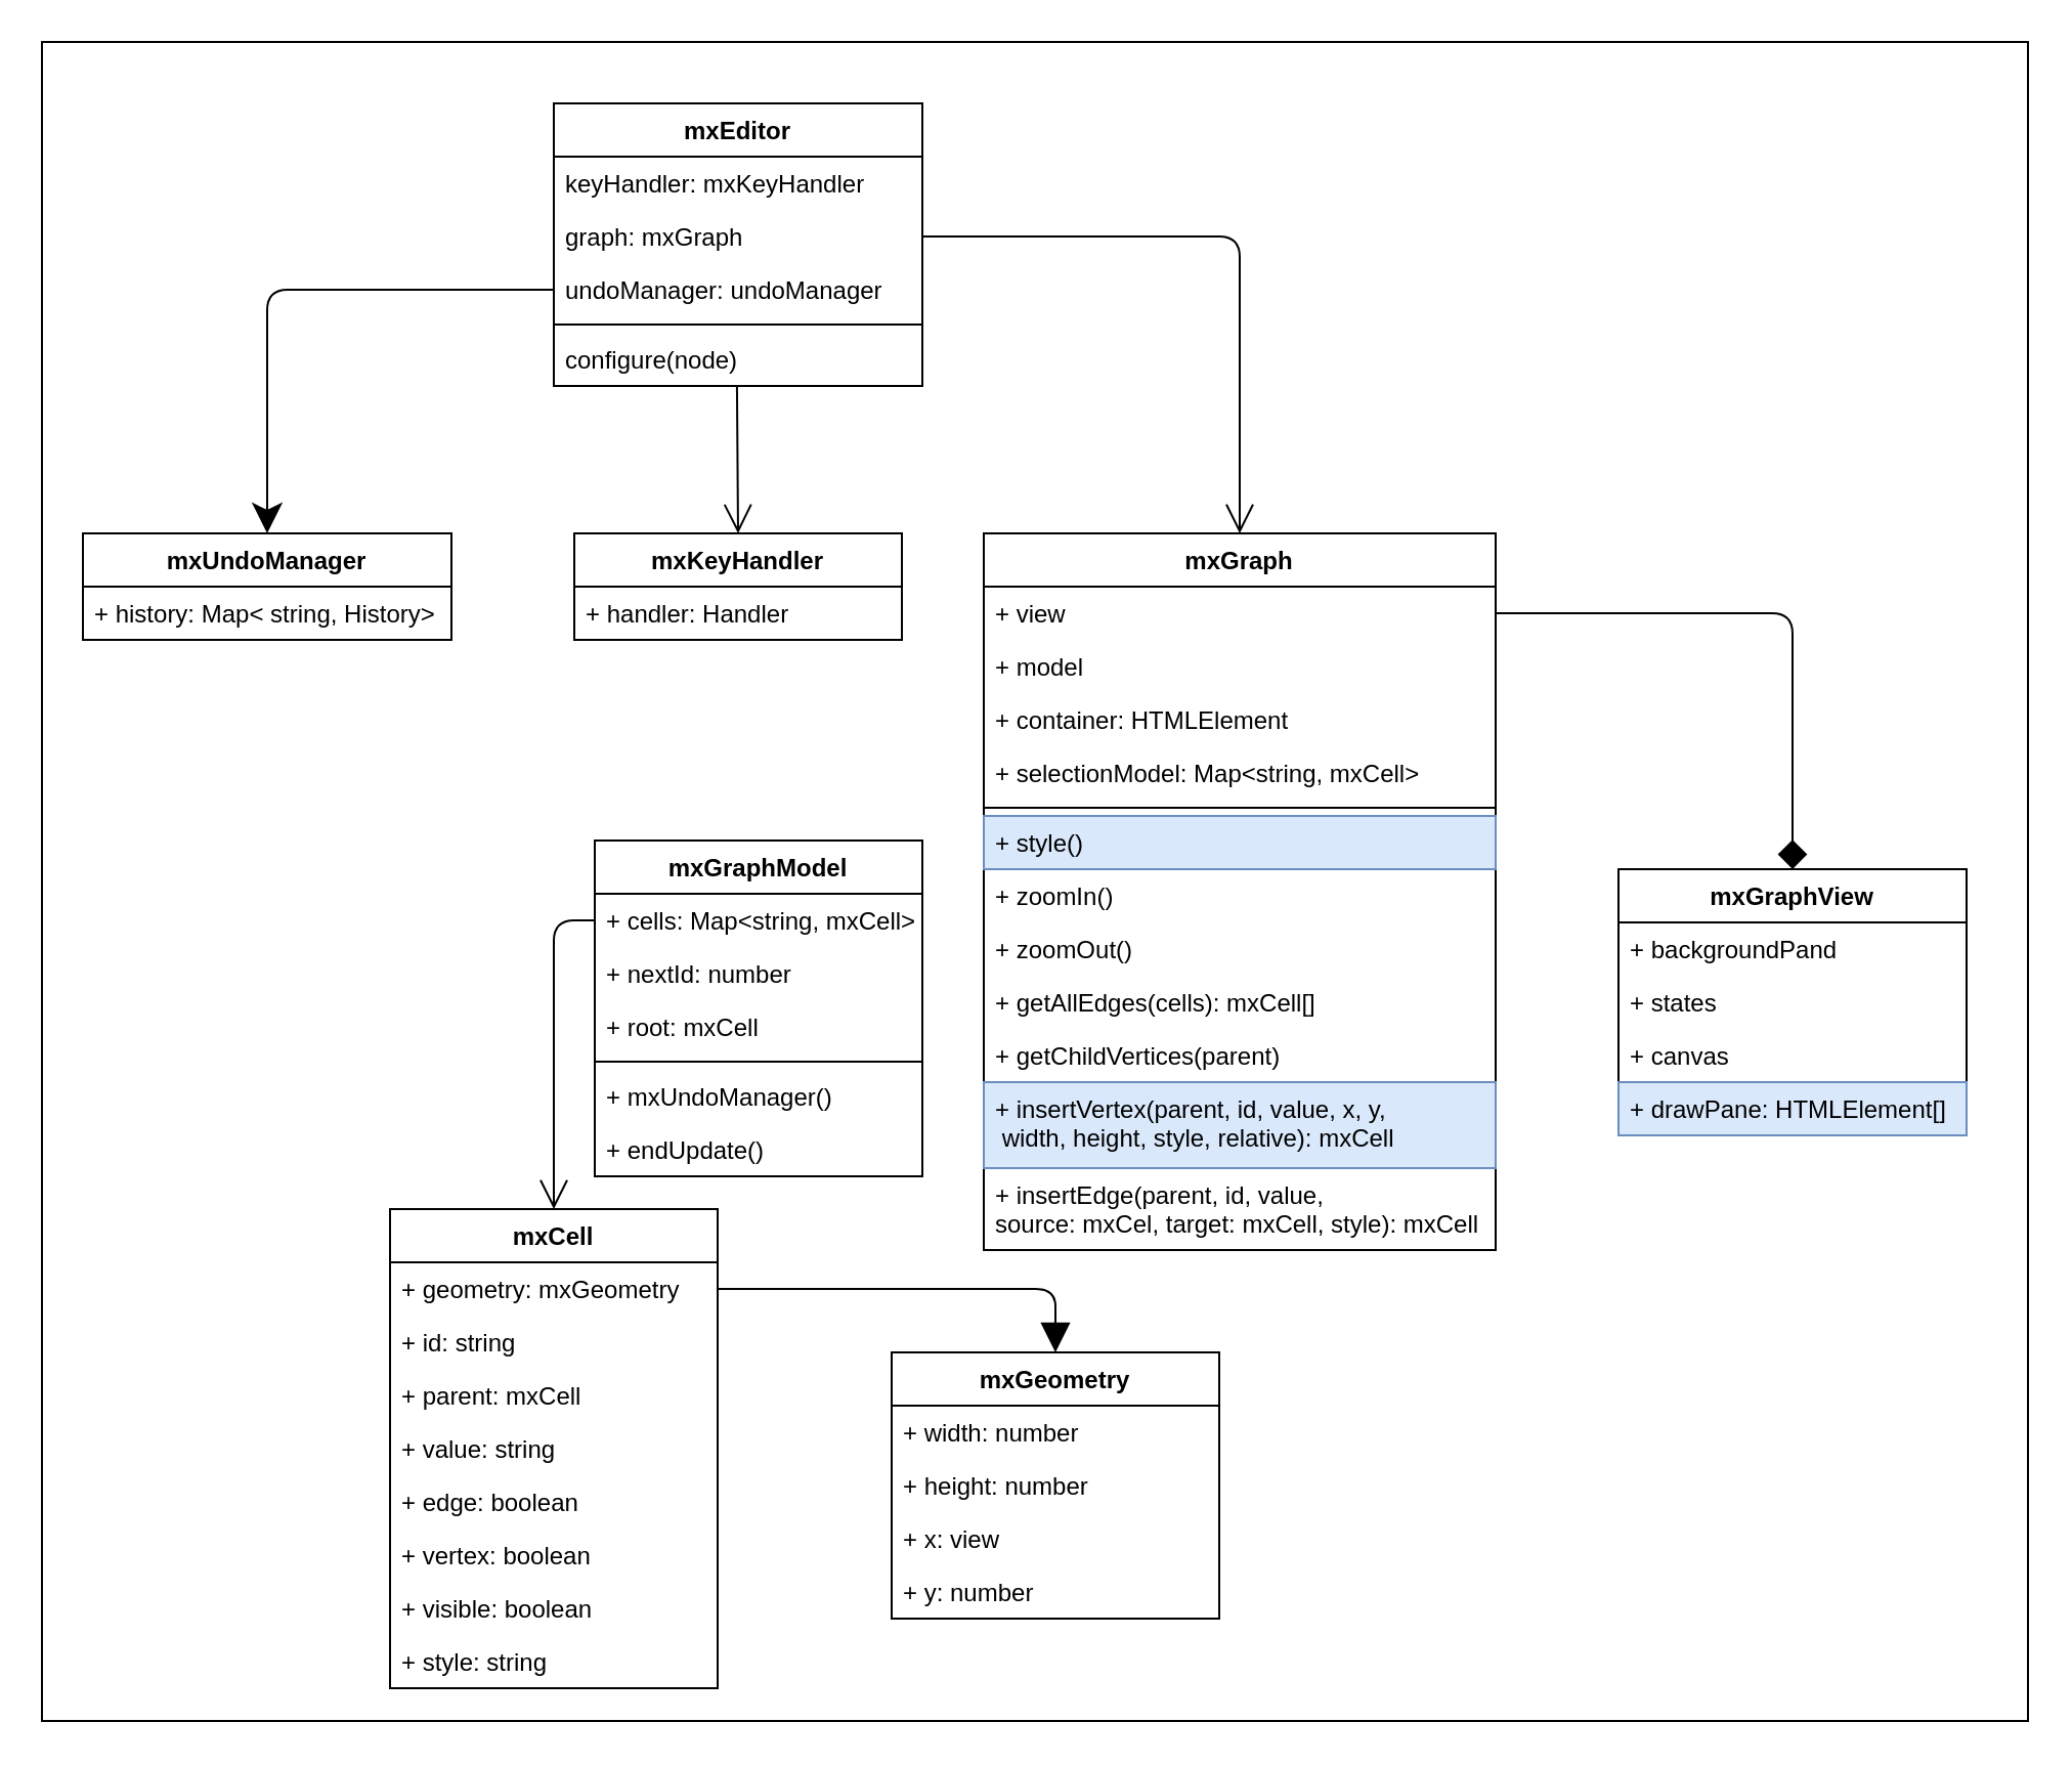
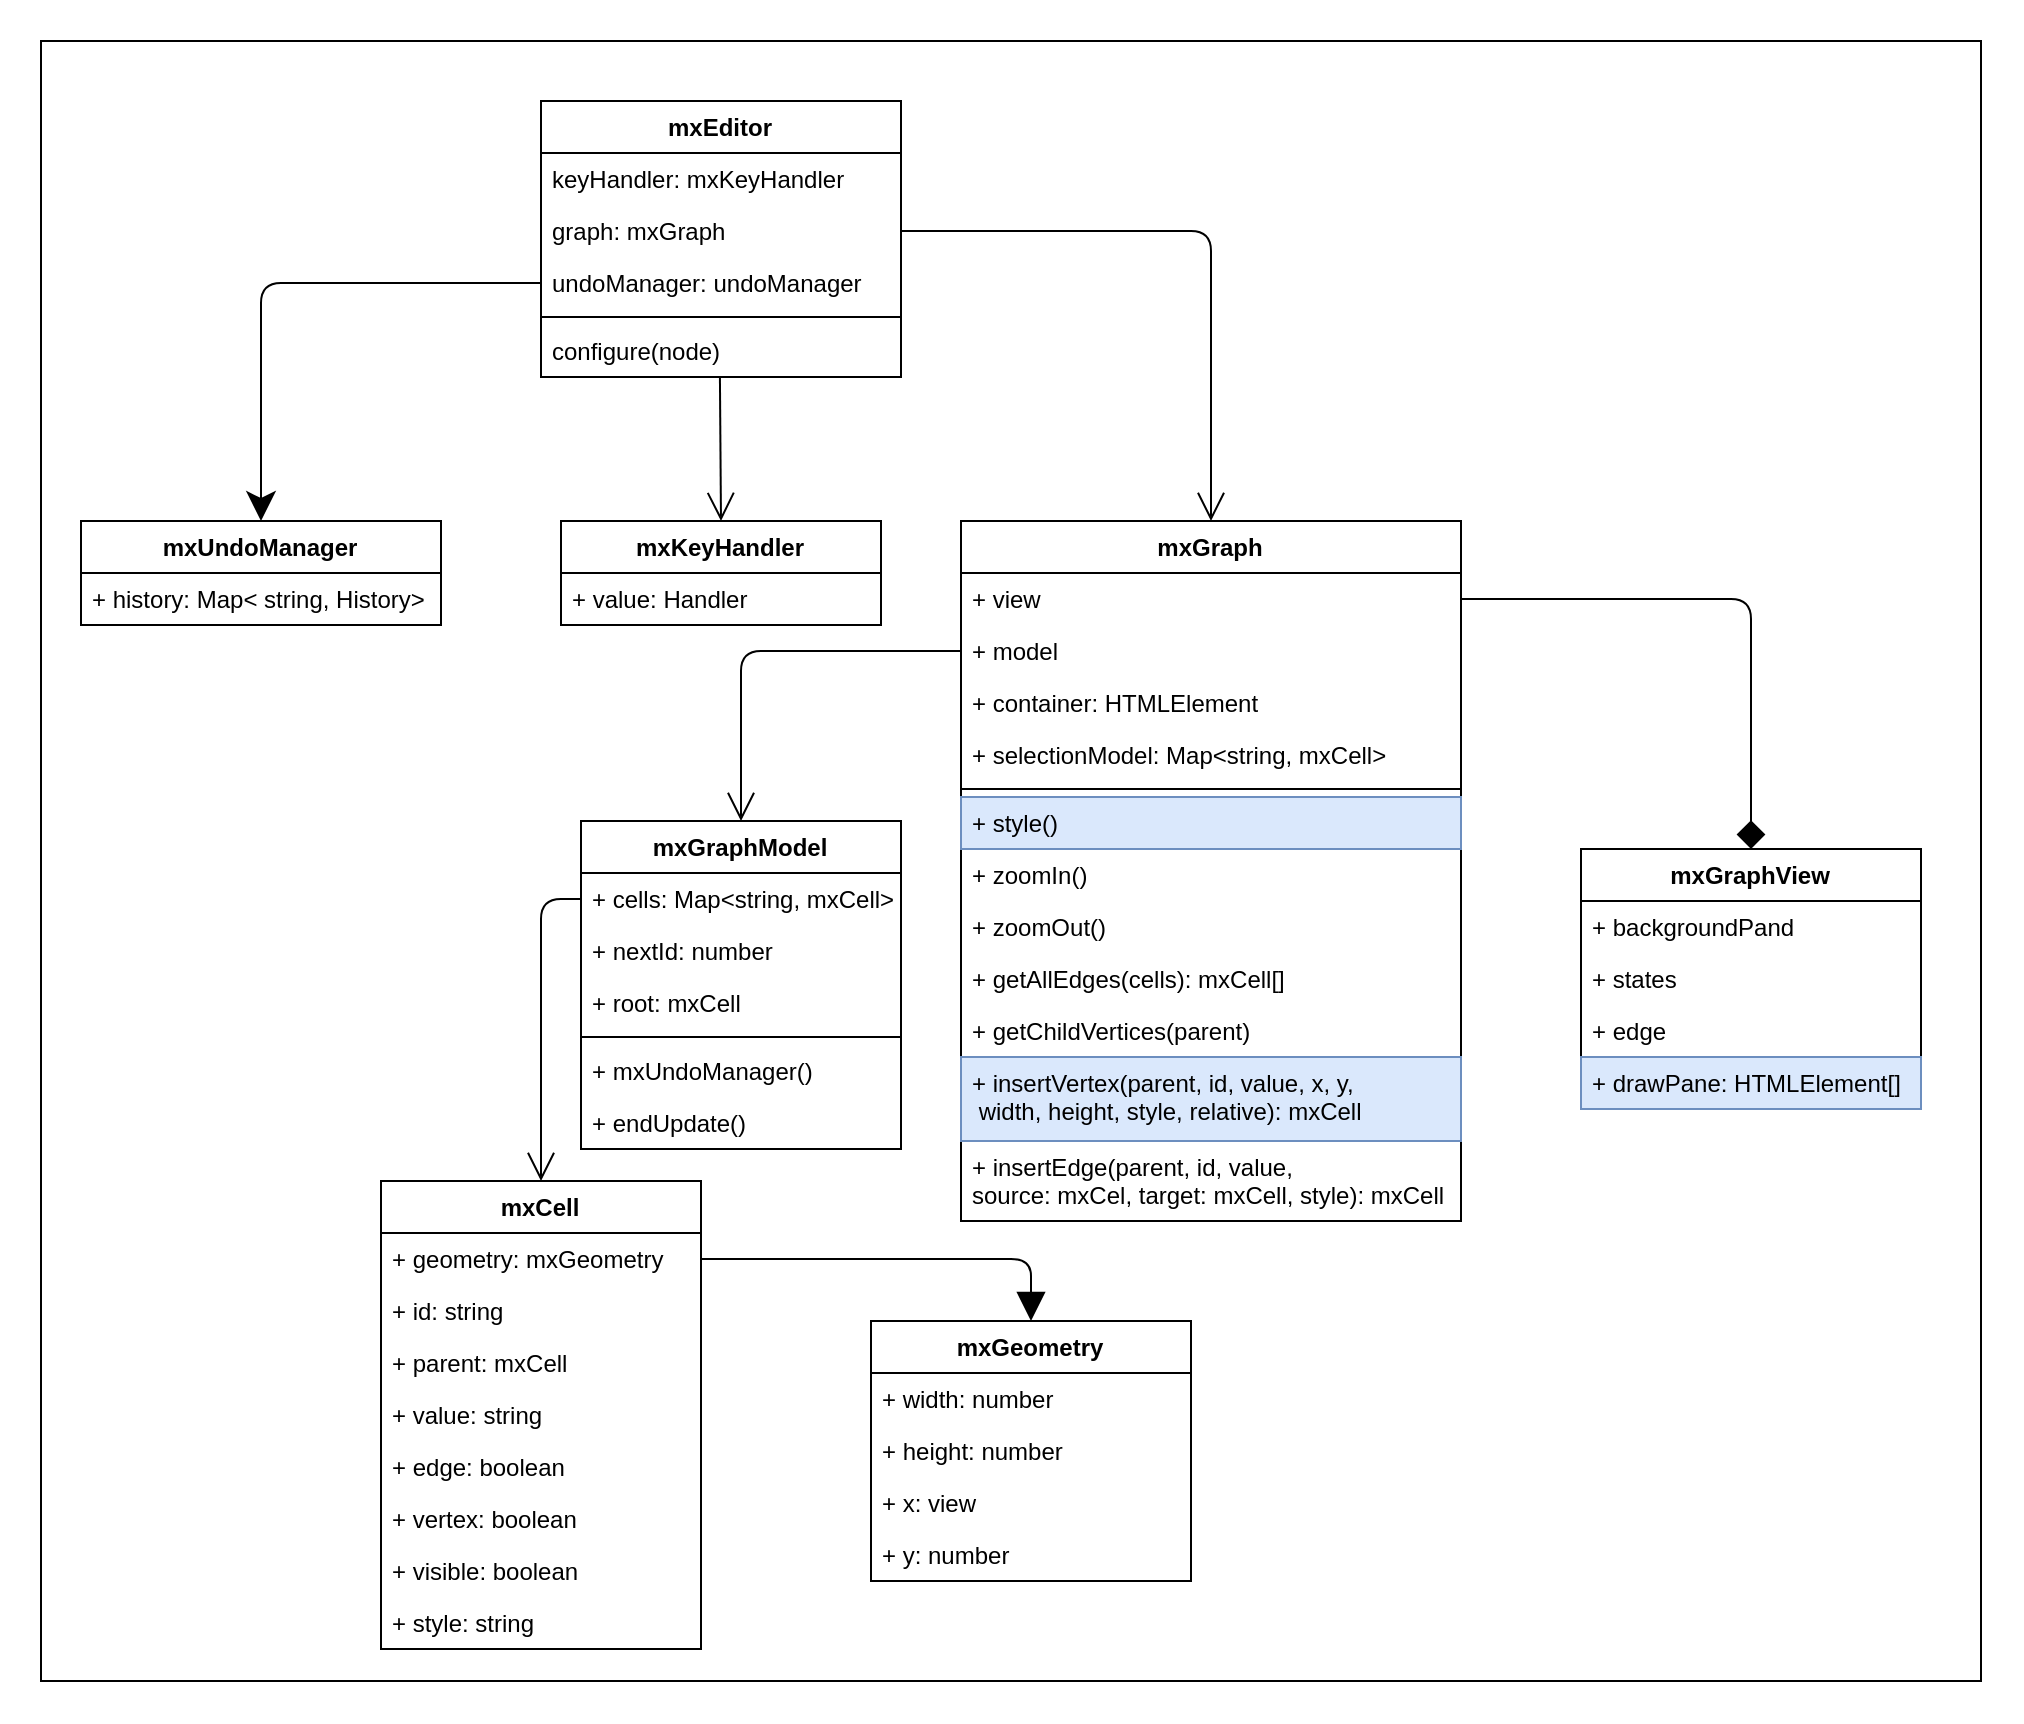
- <mxCell id="53" value="+ handler: Handler" style="text;strokeColor=none;fillColor=none;align=left;verticalAlign=top;spacingLeft=4;spacingRight=4;overflow=hidden;rotatable=0;points=[[0,0.5],[1,0.5]];portConstraint=eastwest;" parent="52" vertex="1"><mxGeometry y="26" width="160" height="26" as="geometry" /></mxCell>
+ <mxCell id="53" value="+ value: Handler" style="text;strokeColor=none;fillColor=none;align=left;verticalAlign=top;spacingLeft=4;spacingRight=4;overflow=hidden;rotatable=0;points=[[0,0.5],[1,0.5]];portConstraint=eastwest;" parent="52" vertex="1"><mxGeometry y="26" width="160" height="26" as="geometry" /></mxCell>
+ <mxCell id="49" value="" style="endArrow=open;endFill=1;endSize=12;html=1;exitX=0;exitY=0.5;exitDx=0;exitDy=0;entryX=0.5;entryY=0;entryDx=0;entryDy=0;" parent="1" source="5" target="27" edge="1"><mxGeometry width="160" relative="1" as="geometry"><mxPoint x="540" y="350" as="sourcePoint" /><mxPoint x="700" y="350" as="targetPoint" /><Array as="points"><mxPoint x="370" y="325" /></Array></mxGeometry></mxCell>
- <mxCell id="25" value="+ canvas" style="text;strokeColor=none;fillColor=none;align=left;verticalAlign=top;spacingLeft=4;spacingRight=4;overflow=hidden;rotatable=0;points=[[0,0.5],[1,0.5]];portConstraint=eastwest;" parent="22" vertex="1"><mxGeometry y="78" width="170" height="26" as="geometry" /></mxCell>
+ <mxCell id="25" value="+ edge" style="text;strokeColor=none;fillColor=none;align=left;verticalAlign=top;spacingLeft=4;spacingRight=4;overflow=hidden;rotatable=0;points=[[0,0.5],[1,0.5]];portConstraint=eastwest;" parent="22" vertex="1"><mxGeometry y="78" width="170" height="26" as="geometry" /></mxCell>
